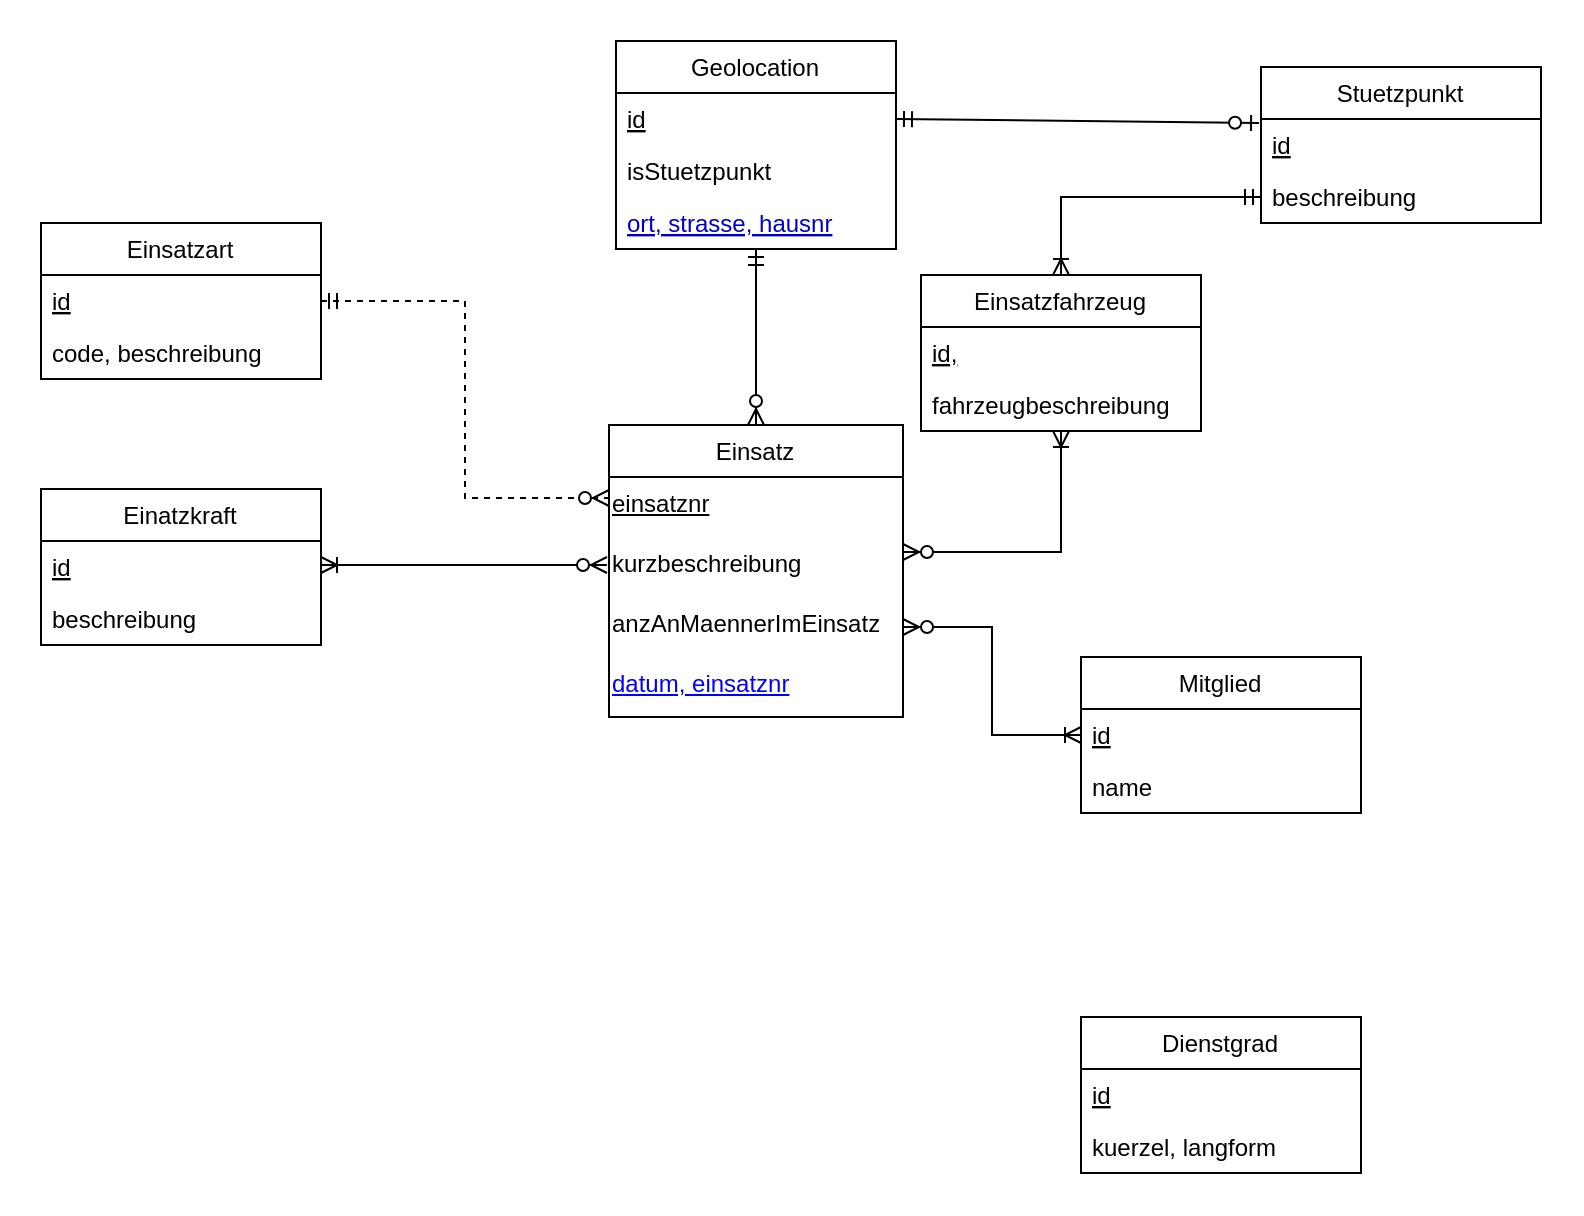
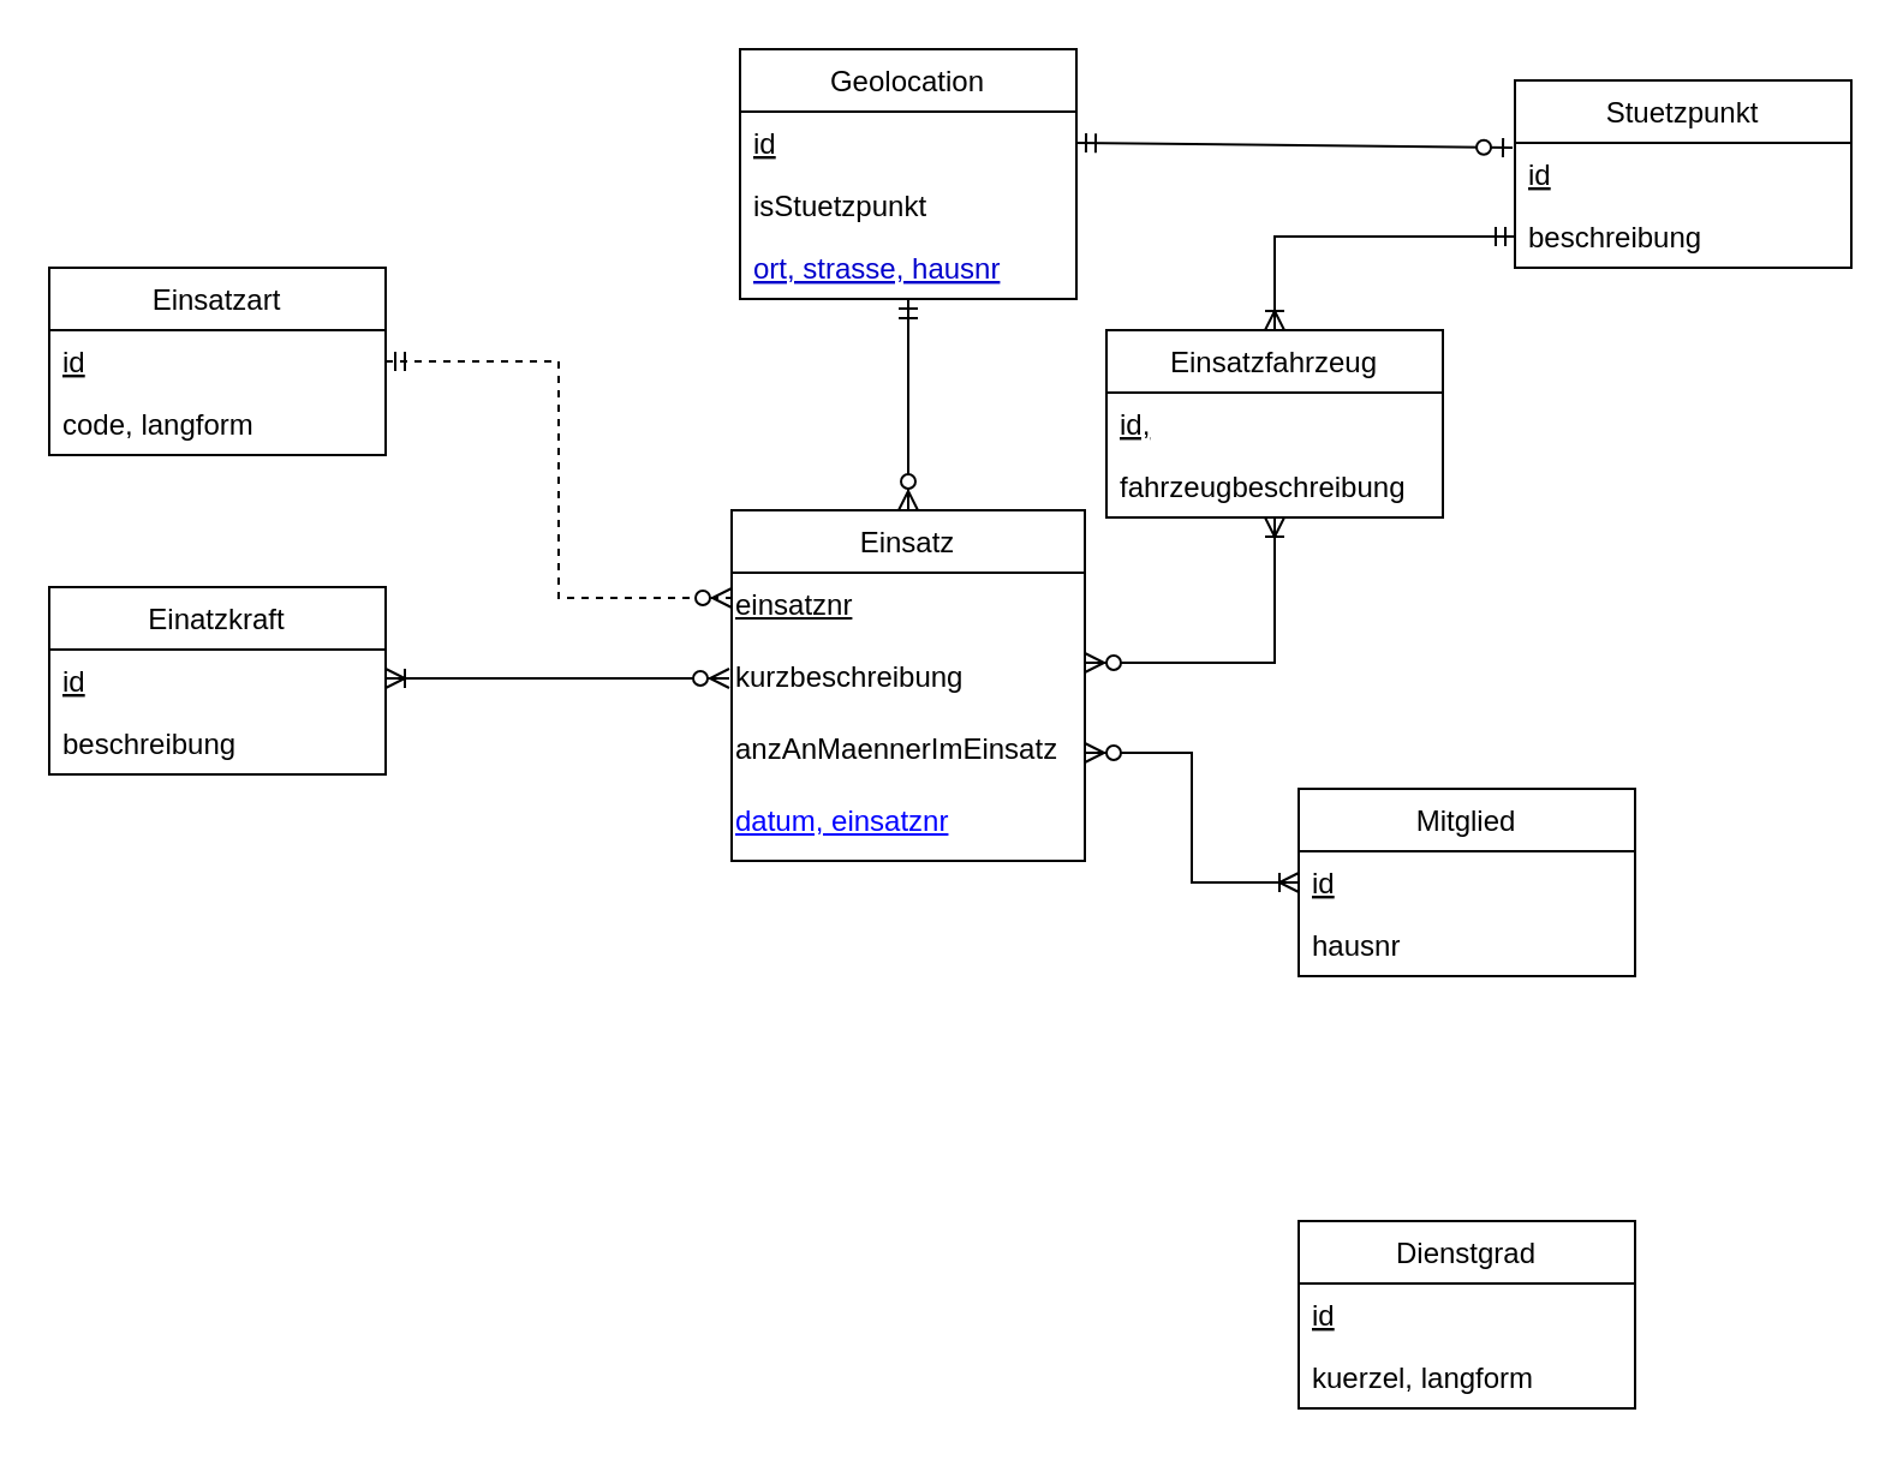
- <mxCell id="28" value="code, beschreibung" style="text;strokeColor=none;fillColor=none;align=left;verticalAlign=top;spacingLeft=4;spacingRight=4;overflow=hidden;rotatable=0;points=[[0,0.5],[1,0.5]];portConstraint=eastwest;" parent="26" vertex="1"><mxGeometry as="geometry" y="52" height="26" width="140" /></mxCell>
+ <mxCell id="28" value="code, langform" style="text;strokeColor=none;fillColor=none;align=left;verticalAlign=top;spacingLeft=4;spacingRight=4;overflow=hidden;rotatable=0;points=[[0,0.5],[1,0.5]];portConstraint=eastwest;" parent="26" vertex="1"><mxGeometry as="geometry" y="52" height="26" width="140" /></mxCell>
- <mxCell id="31" value="name" style="text;strokeColor=none;fillColor=none;align=left;verticalAlign=top;spacingLeft=4;spacingRight=4;overflow=hidden;rotatable=0;points=[[0,0.5],[1,0.5]];portConstraint=eastwest;" parent="29" vertex="1"><mxGeometry as="geometry" y="52" height="26" width="140" /></mxCell>
+ <mxCell id="31" value="hausnr" style="text;strokeColor=none;fillColor=none;align=left;verticalAlign=top;spacingLeft=4;spacingRight=4;overflow=hidden;rotatable=0;points=[[0,0.5],[1,0.5]];portConstraint=eastwest;" parent="29" vertex="1"><mxGeometry as="geometry" y="52" height="26" width="140" /></mxCell>
